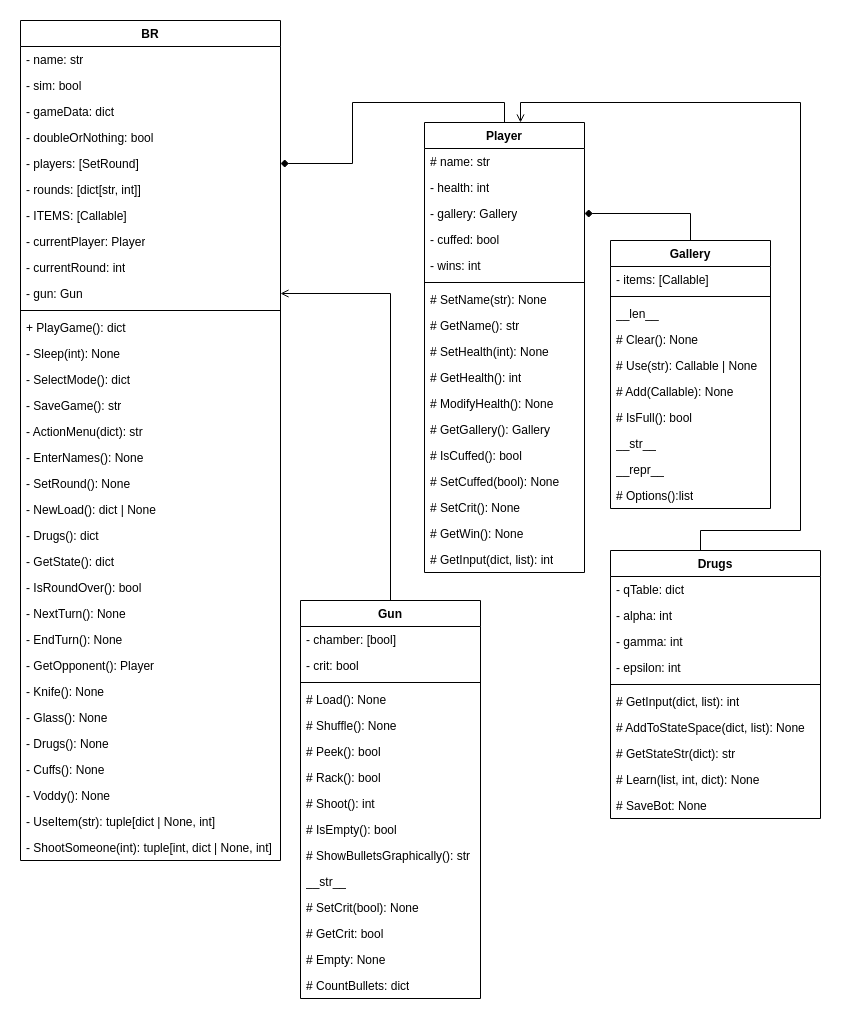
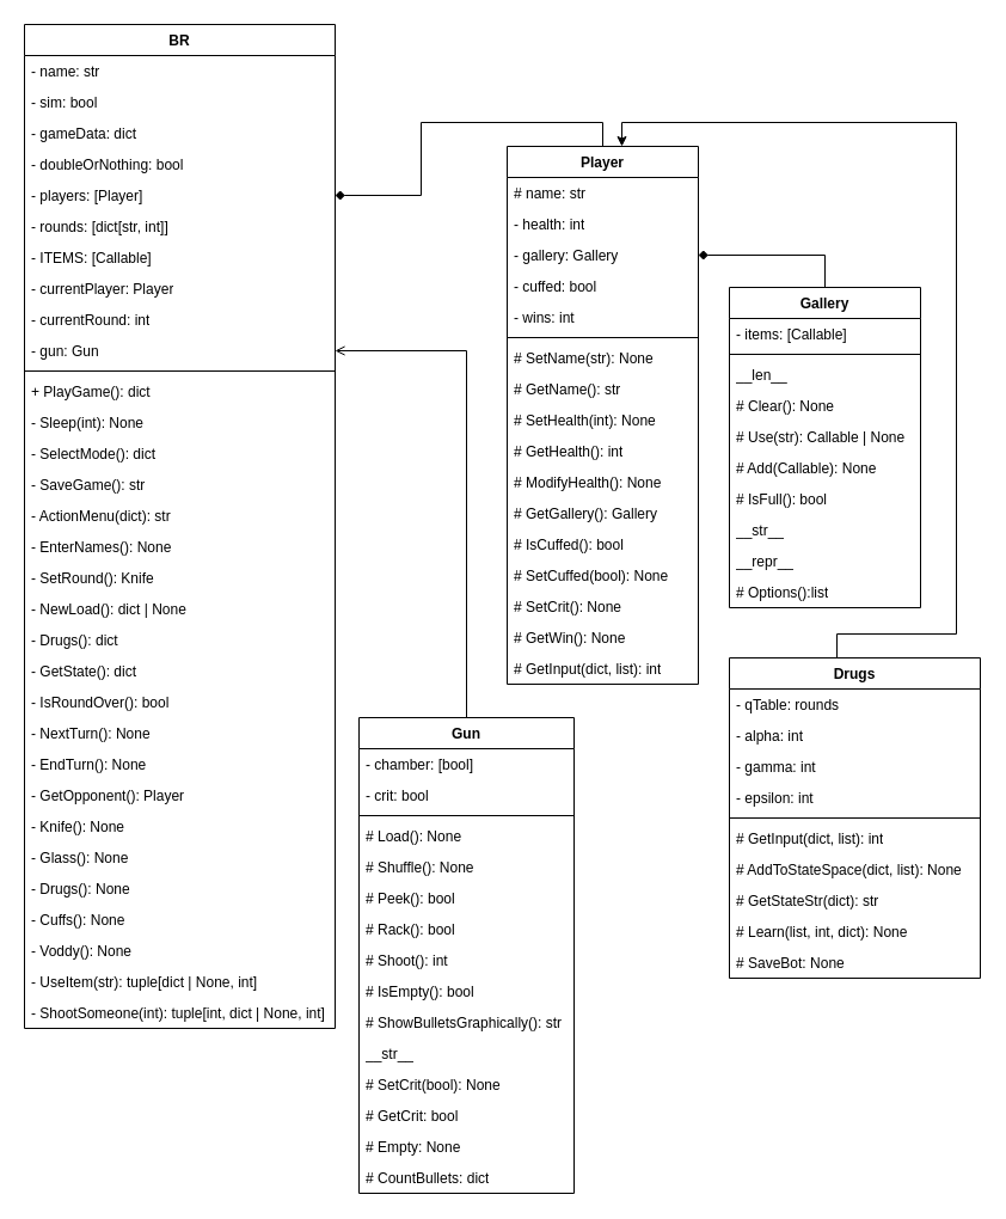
- <mxCell id="83" style="edgeStyle=orthogonalEdgeStyle;rounded=0;orthogonalLoop=1;jettySize=auto;html=1;exitX=0.5;exitY=0;exitDx=0;exitDy=0;endArrow=open;" parent="1" source="84" target="36" edge="1"><mxGeometry relative="1" as="geometry"><mxPoint x="610" y="70" as="targetPoint" /><Array as="points"><mxPoint x="700" y="530" /><mxPoint x="800" y="530" /><mxPoint x="800" y="102" /><mxPoint x="520" y="102" /></Array></mxGeometry></mxCell>
+ <mxCell id="83" style="edgeStyle=orthogonalEdgeStyle;rounded=0;orthogonalLoop=1;jettySize=auto;html=1;exitX=0.5;exitY=0;exitDx=0;exitDy=0;" parent="1" source="84" target="36" edge="1"><mxGeometry relative="1" as="geometry"><mxPoint x="610" y="70" as="targetPoint" /><Array as="points"><mxPoint x="700" y="530" /><mxPoint x="800" y="530" /><mxPoint x="800" y="102" /><mxPoint x="520" y="102" /></Array></mxGeometry></mxCell>
- <mxCell id="7" value="- players: [SetRound]" style="text;strokeColor=none;fillColor=none;align=left;verticalAlign=top;spacingLeft=4;spacingRight=4;overflow=hidden;rotatable=0;points=[[0,0.5],[1,0.5]];portConstraint=eastwest;whiteSpace=wrap;html=1;" parent="2" vertex="1"><mxGeometry y="130" width="260" height="26" as="geometry" /></mxCell>
+ <mxCell id="7" value="- players: [Player]" style="text;strokeColor=none;fillColor=none;align=left;verticalAlign=top;spacingLeft=4;spacingRight=4;overflow=hidden;rotatable=0;points=[[0,0.5],[1,0.5]];portConstraint=eastwest;whiteSpace=wrap;html=1;" parent="2" vertex="1"><mxGeometry y="130" width="260" height="26" as="geometry" /></mxCell>
- <mxCell id="20" value="- SetRound(): None" style="text;strokeColor=none;fillColor=none;align=left;verticalAlign=top;spacingLeft=4;spacingRight=4;overflow=hidden;rotatable=0;points=[[0,0.5],[1,0.5]];portConstraint=eastwest;whiteSpace=wrap;html=1;" parent="2" vertex="1"><mxGeometry y="450" width="260" height="26" as="geometry" /></mxCell>
+ <mxCell id="20" value="- SetRound(): Knife" style="text;strokeColor=none;fillColor=none;align=left;verticalAlign=top;spacingLeft=4;spacingRight=4;overflow=hidden;rotatable=0;points=[[0,0.5],[1,0.5]];portConstraint=eastwest;whiteSpace=wrap;html=1;" parent="2" vertex="1"><mxGeometry y="450" width="260" height="26" as="geometry" /></mxCell>
- <mxCell id="85" value="- qTable: dict" style="text;strokeColor=none;fillColor=none;align=left;verticalAlign=top;spacingLeft=4;spacingRight=4;overflow=hidden;rotatable=0;points=[[0,0.5],[1,0.5]];portConstraint=eastwest;whiteSpace=wrap;html=1;" parent="84" vertex="1"><mxGeometry y="26" width="210" height="26" as="geometry" /></mxCell>
+ <mxCell id="85" value="- qTable: rounds" style="text;strokeColor=none;fillColor=none;align=left;verticalAlign=top;spacingLeft=4;spacingRight=4;overflow=hidden;rotatable=0;points=[[0,0.5],[1,0.5]];portConstraint=eastwest;whiteSpace=wrap;html=1;" parent="84" vertex="1"><mxGeometry y="26" width="210" height="26" as="geometry" /></mxCell>
